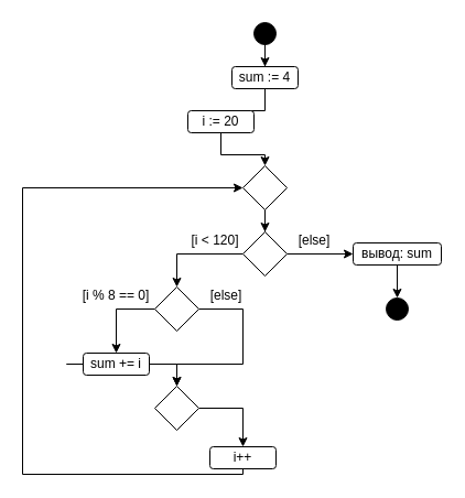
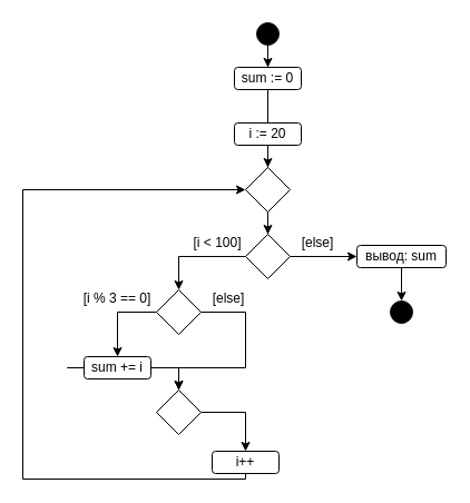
- <mxCell id="5" value="sum := 4" style="rounded=1;whiteSpace=wrap;html=1;" vertex="1" parent="1"><mxGeometry x="210" y="60" width="60" height="20" as="geometry" /></mxCell>
+ <mxCell id="5" value="sum := 0" style="rounded=1;whiteSpace=wrap;html=1;" vertex="1" parent="1"><mxGeometry x="210" y="60" width="60" height="20" as="geometry" /></mxCell>
- <mxCell id="13" value="i := 20" style="rounded=1;whiteSpace=wrap;html=1;" vertex="1" parent="1"><mxGeometry x="170" y="100" width="60" height="20" as="geometry" /></mxCell>
+ <mxCell id="13" value="i := 20" style="rounded=1;whiteSpace=wrap;html=1;" vertex="1" parent="1"><mxGeometry x="210" y="110" width="60" height="20" as="geometry" /></mxCell>
- <mxCell id="11" value="[i &amp;lt; 120]" style="text;html=1;strokeColor=none;fillColor=none;align=center;verticalAlign=middle;whiteSpace=wrap;rounded=0;" vertex="1" parent="1"><mxGeometry x="170" y="210" width="50" height="15" as="geometry" /></mxCell>
+ <mxCell id="11" value="[i &amp;lt; 100]" style="text;html=1;strokeColor=none;fillColor=none;align=center;verticalAlign=middle;whiteSpace=wrap;rounded=0;" vertex="1" parent="1"><mxGeometry x="170" y="210" width="50" height="15" as="geometry" /></mxCell>
- <mxCell id="19" value="[i % 8 == 0]" style="text;html=1;strokeColor=none;fillColor=none;align=center;verticalAlign=middle;whiteSpace=wrap;rounded=0;" vertex="1" parent="1"><mxGeometry x="70" y="260" width="70" height="15" as="geometry" /></mxCell>
+ <mxCell id="19" value="[i % 3 == 0]" style="text;html=1;strokeColor=none;fillColor=none;align=center;verticalAlign=middle;whiteSpace=wrap;rounded=0;" vertex="1" parent="1"><mxGeometry x="70" y="260" width="70" height="15" as="geometry" /></mxCell>
